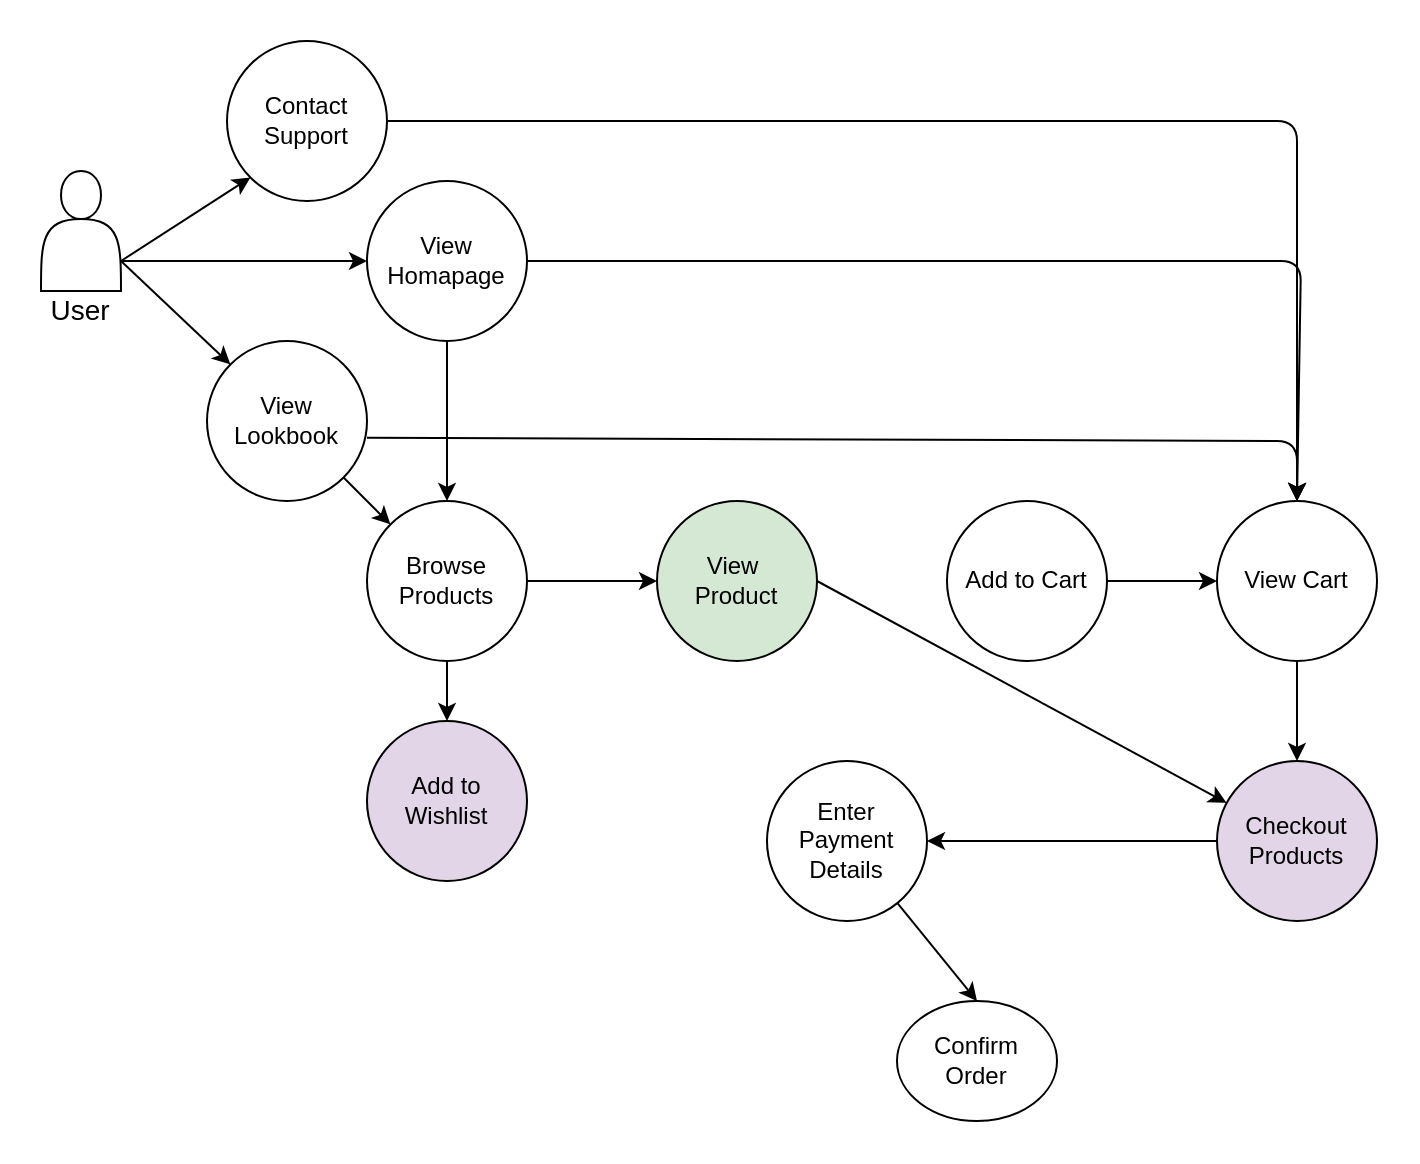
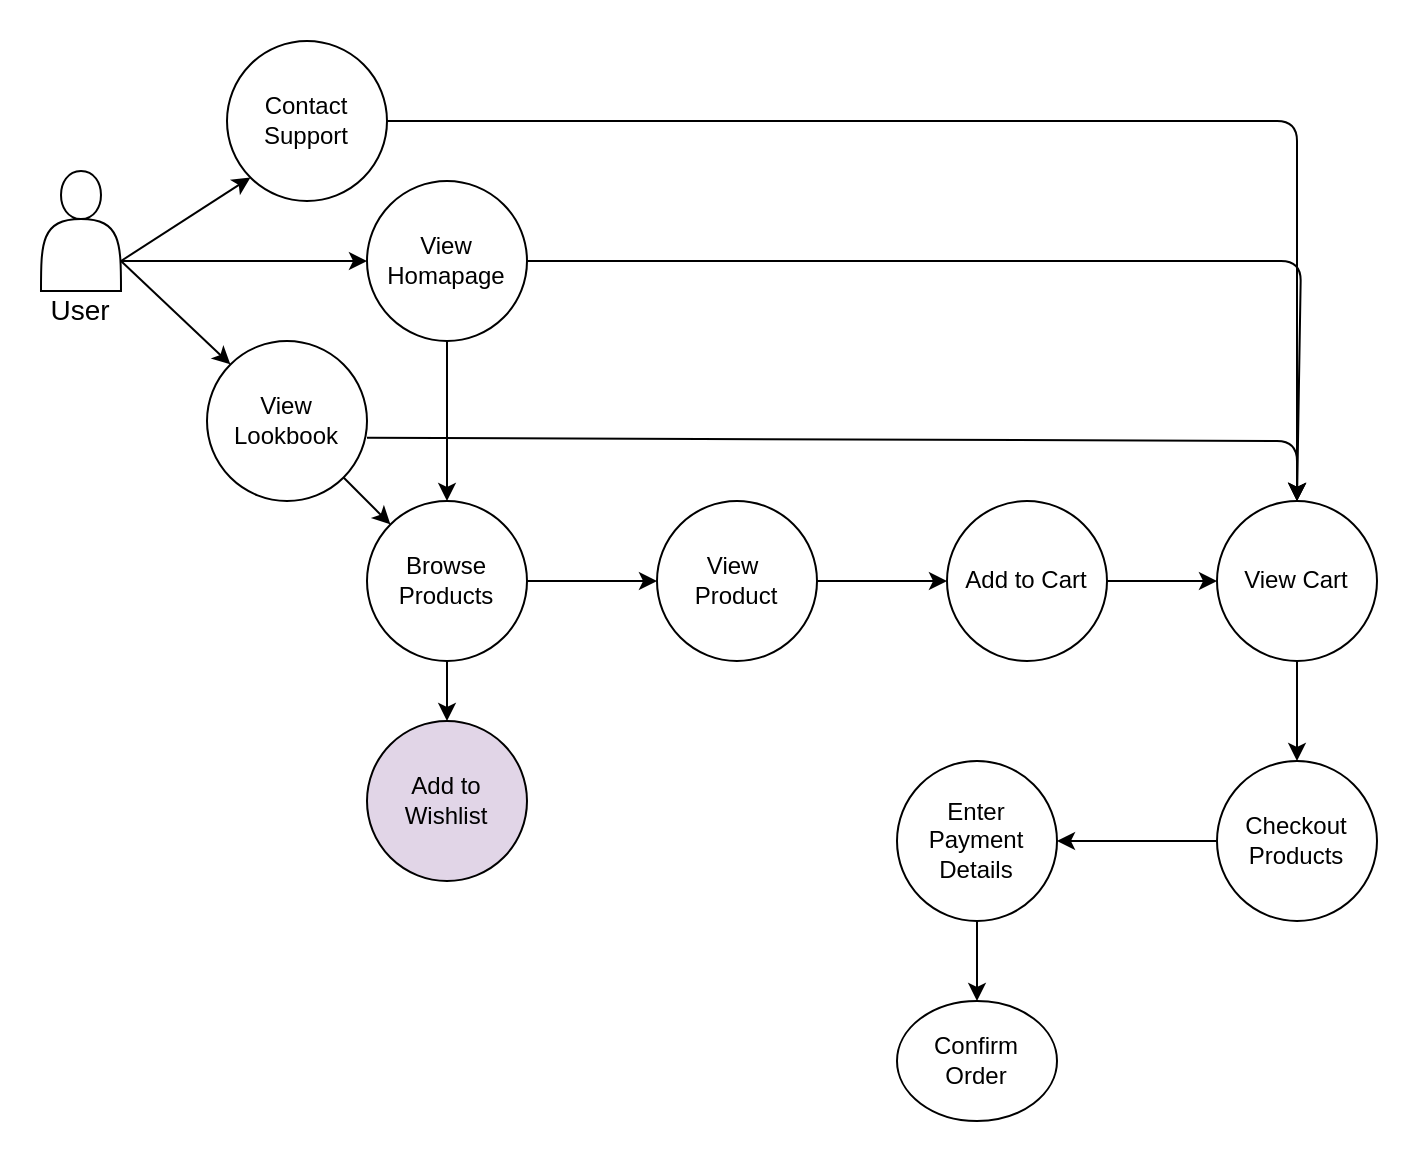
- <mxCell id="24" value="View&amp;nbsp;&lt;div&gt;Product&lt;/div&gt;" style="ellipse;whiteSpace=wrap;html=1;aspect=fixed;fillColor=#d5e8d4;" vertex="1" parent="1"><mxGeometry x="328" y="250" width="80" height="80" as="geometry" /></mxCell>
+ <mxCell id="24" value="View&amp;nbsp;&lt;div&gt;Product&lt;/div&gt;" style="ellipse;whiteSpace=wrap;html=1;aspect=fixed;" vertex="1" parent="1"><mxGeometry x="328" y="250" width="80" height="80" as="geometry" /></mxCell>
- <mxCell id="25" value="" style="endArrow=classic;html=1;exitX=1;exitY=0.5;exitDx=0;exitDy=0;" edge="1" parent="1" source="24" target="17"><mxGeometry width="50" height="50" relative="1" as="geometry"><mxPoint x="413" y="290" as="sourcePoint" /><mxPoint x="463" y="290" as="targetPoint" /></mxGeometry></mxCell>
+ <mxCell id="25" value="" style="endArrow=classic;html=1;entryX=0;entryY=0.5;entryDx=0;entryDy=0;exitX=1;exitY=0.5;exitDx=0;exitDy=0;" edge="1" parent="1" source="24" target="12"><mxGeometry width="50" height="50" relative="1" as="geometry"><mxPoint x="413" y="290" as="sourcePoint" /><mxPoint x="463" y="290" as="targetPoint" /></mxGeometry></mxCell>
- <mxCell id="27" value="Enter&lt;br&gt;Payment&lt;div&gt;Details&lt;/div&gt;" style="ellipse;whiteSpace=wrap;html=1;" vertex="1" parent="1"><mxGeometry x="383" y="380" width="80" height="80" as="geometry" /></mxCell>
+ <mxCell id="27" value="Enter&lt;br&gt;Payment&lt;div&gt;Details&lt;/div&gt;" style="ellipse;whiteSpace=wrap;html=1;" vertex="1" parent="1"><mxGeometry x="448" y="380" width="80" height="80" as="geometry" /></mxCell>
- <mxCell id="17" value="Checkout&lt;div&gt;Products&lt;/div&gt;" style="ellipse;whiteSpace=wrap;html=1;fillColor=#e1d5e7;" vertex="1" parent="1"><mxGeometry x="608" y="380" width="80" height="80" as="geometry" /></mxCell>
+ <mxCell id="17" value="Checkout&lt;div&gt;Products&lt;/div&gt;" style="ellipse;whiteSpace=wrap;html=1;" vertex="1" parent="1"><mxGeometry x="608" y="380" width="80" height="80" as="geometry" /></mxCell>
